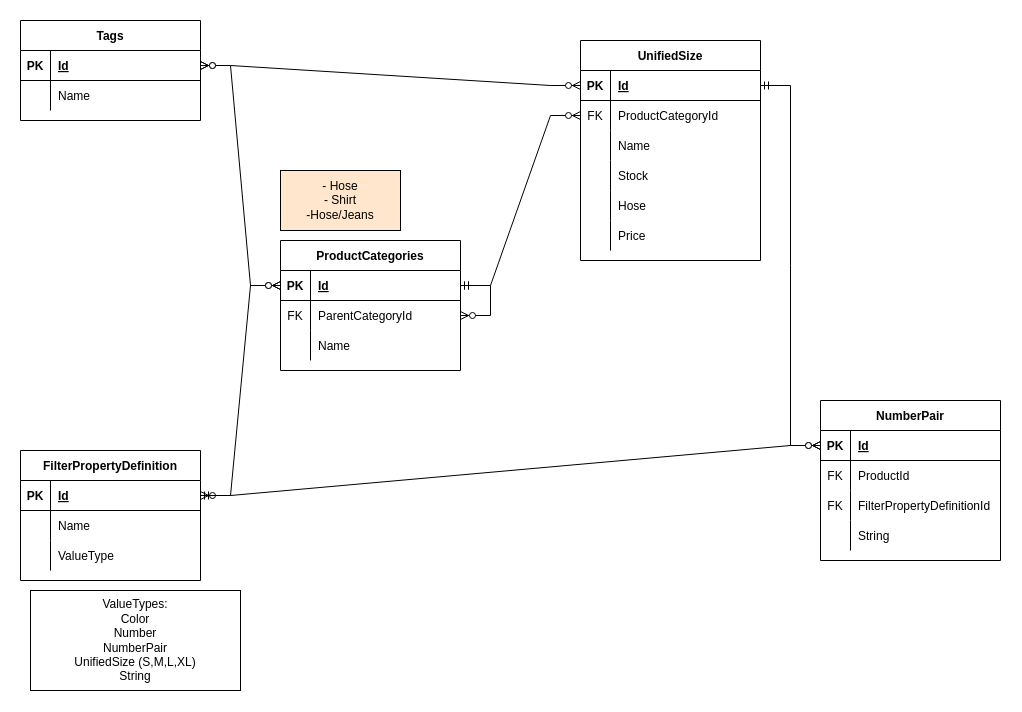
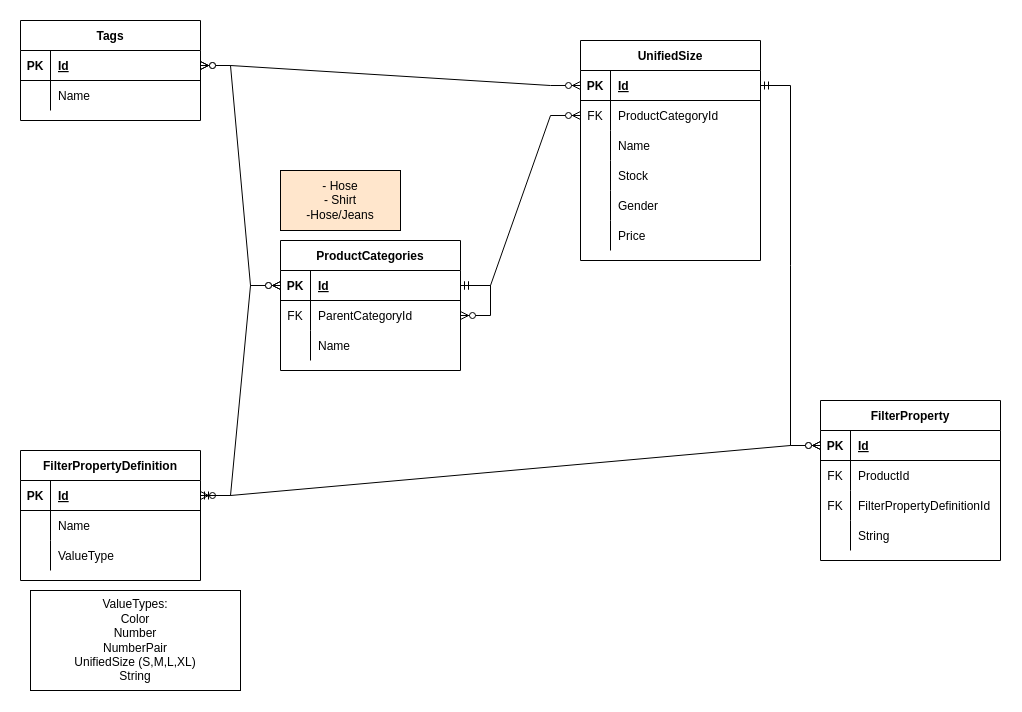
- <mxCell id="17" value="Hose" style="shape=partialRectangle;connectable=0;fillColor=none;top=0;left=0;bottom=0;right=0;align=left;spacingLeft=6;overflow=hidden;" parent="15" vertex="1"><mxGeometry x="30" width="150" height="30" as="geometry"><mxRectangle width="150" height="30" as="alternateBounds" /></mxGeometry></mxCell>
+ <mxCell id="17" value="Gender" style="shape=partialRectangle;connectable=0;fillColor=none;top=0;left=0;bottom=0;right=0;align=left;spacingLeft=6;overflow=hidden;" parent="15" vertex="1"><mxGeometry x="30" width="150" height="30" as="geometry"><mxRectangle width="150" height="30" as="alternateBounds" /></mxGeometry></mxCell>
- <mxCell id="55" value="NumberPair" style="shape=table;startSize=30;container=1;collapsible=1;childLayout=tableLayout;fixedRows=1;rowLines=0;fontStyle=1;align=center;resizeLast=1;" vertex="1" parent="1"><mxGeometry x="820" y="400" width="180" height="160" as="geometry" /></mxCell>
+ <mxCell id="55" value="FilterProperty" style="shape=table;startSize=30;container=1;collapsible=1;childLayout=tableLayout;fixedRows=1;rowLines=0;fontStyle=1;align=center;resizeLast=1;" vertex="1" parent="1"><mxGeometry x="820" y="400" width="180" height="160" as="geometry" /></mxCell>
